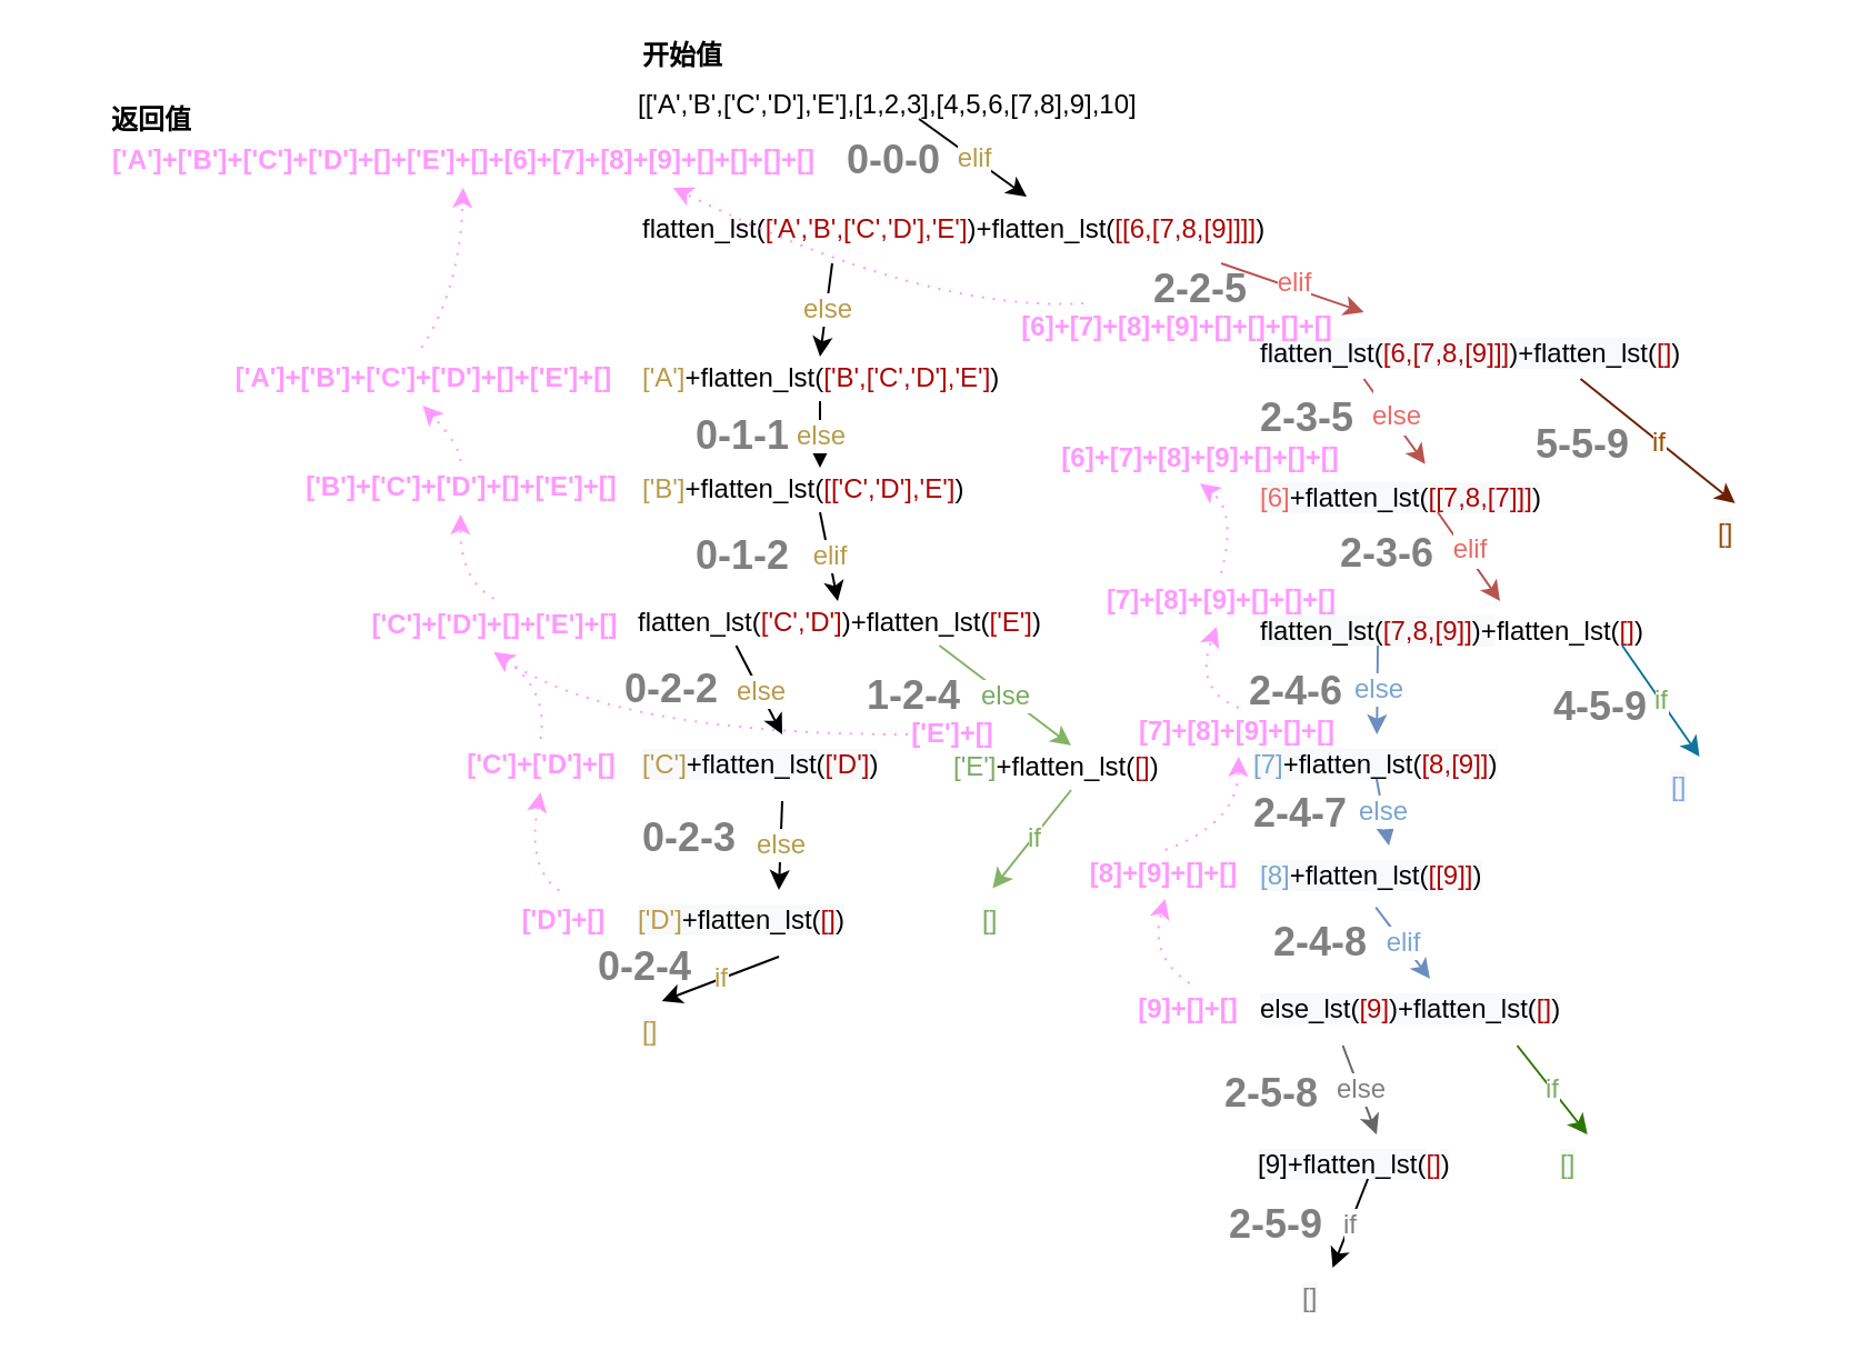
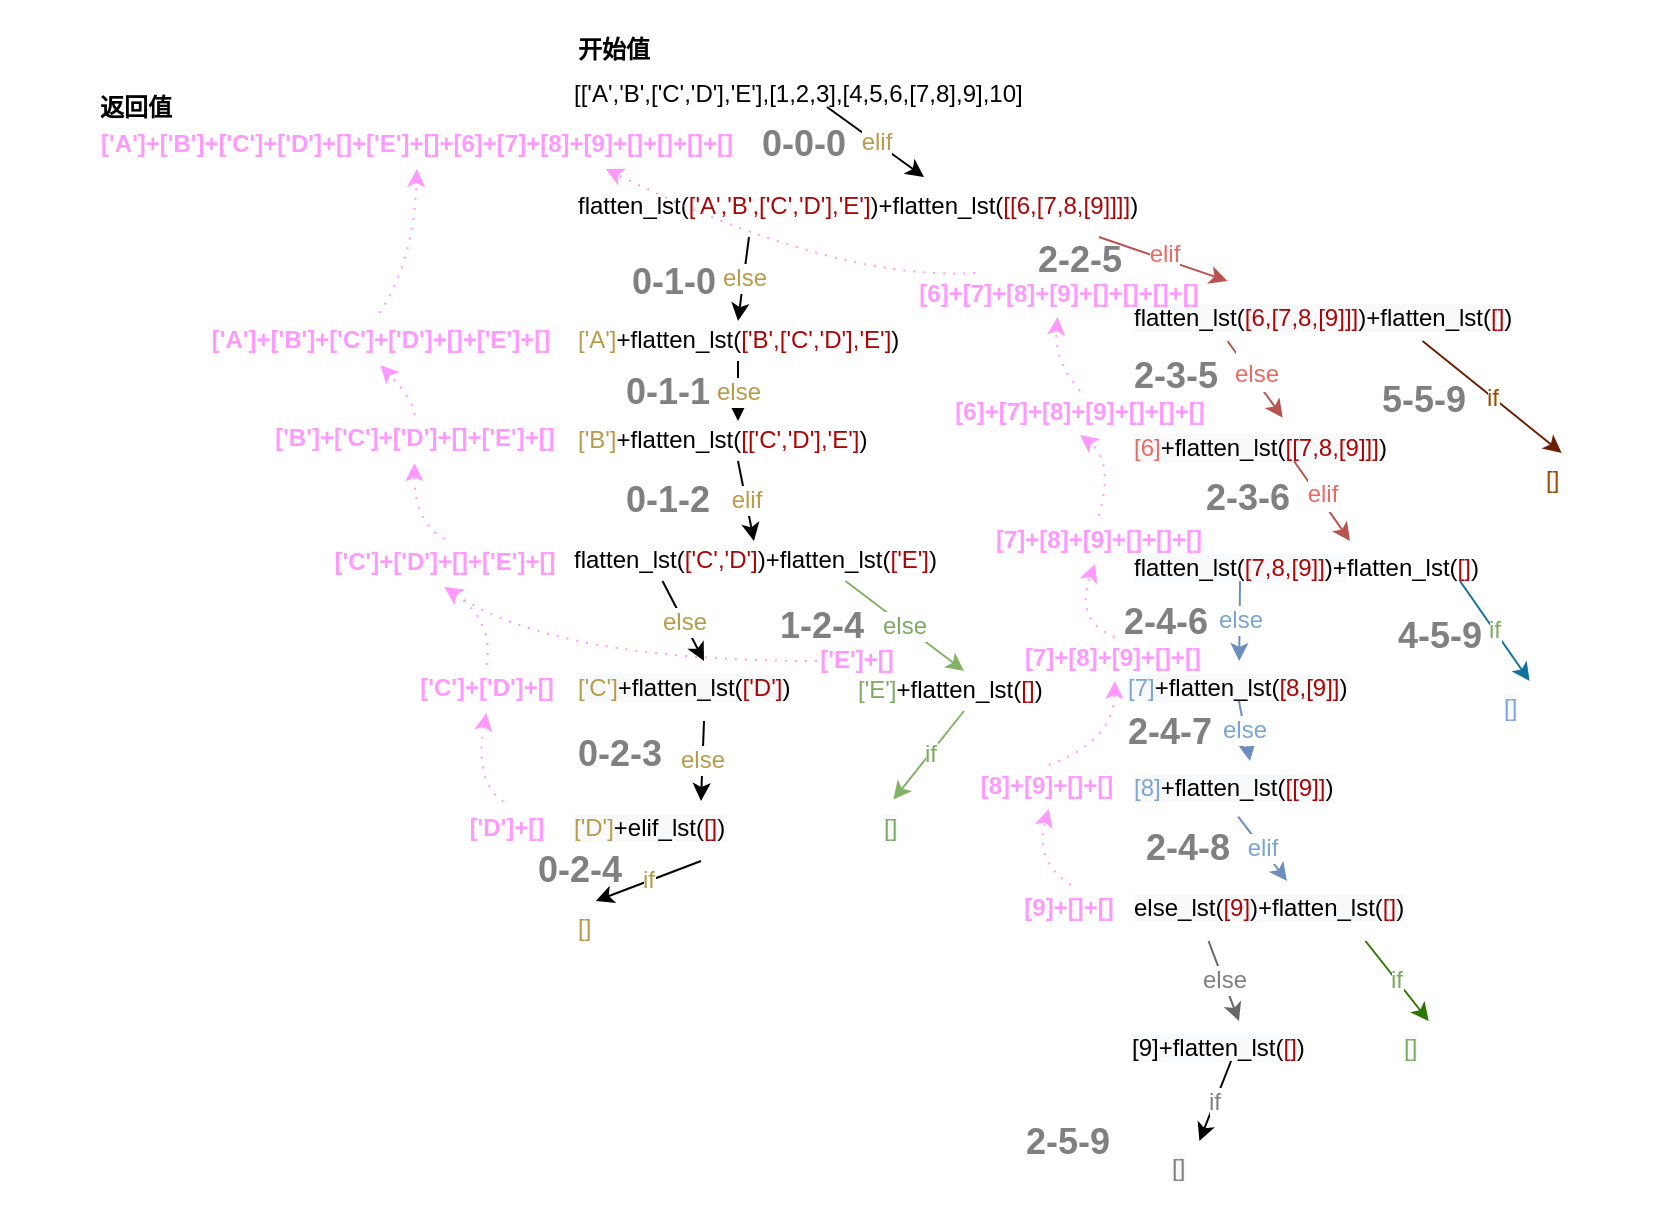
+ <mxCell id="32" value="0-1-0" style="text;html=1;strokeColor=none;fillColor=none;align=left;verticalAlign=middle;whiteSpace=wrap;rounded=0;fontStyle=1;fontSize=18;fontColor=#808080;" vertex="1" parent="1"><mxGeometry x="313.5" y="130" width="46" height="22" as="geometry" /></mxCell>
+ <mxCell id="99" value="" style="endArrow=classic;html=1;rounded=0;dashed=1;dashPattern=1 4;fontSize=12;fontColor=#FF99FF;strokeColor=#FF99FF;strokeWidth=1;curved=1;elbow=vertical;exitX=0.5;exitY=0;exitDx=0;exitDy=0;" edge="1" parent="1" source="86" target="87"><mxGeometry width="50" height="50" relative="1" as="geometry"><mxPoint x="626.5" y="60" as="sourcePoint" /><mxPoint x="676.5" y="10" as="targetPoint" /><Array as="points"><mxPoint x="526.5" y="180" /></Array></mxGeometry></mxCell>
- <mxCell id="43" value="&lt;span style=&quot;font-family: Helvetica; font-style: normal; font-variant-ligatures: normal; font-variant-caps: normal; font-weight: 400; letter-spacing: normal; orphans: 2; text-align: left; text-indent: 0px; text-transform: none; widows: 2; word-spacing: 0px; -webkit-text-stroke-width: 0px; text-decoration-thickness: initial; text-decoration-style: initial; text-decoration-color: initial; font-size: 12px; background-color: rgb(248, 249, 250); float: none; display: inline !important;&quot;&gt;[6]&lt;/span&gt;&lt;span style=&quot;font-family: Helvetica; font-style: normal; font-variant-ligatures: normal; font-variant-caps: normal; font-weight: 400; letter-spacing: normal; orphans: 2; text-align: left; text-indent: 0px; text-transform: none; widows: 2; word-spacing: 0px; -webkit-text-stroke-width: 0px; text-decoration-thickness: initial; text-decoration-style: initial; text-decoration-color: initial; color: rgb(0, 0, 0); font-size: 12px; background-color: rgb(248, 249, 250); float: none; display: inline !important;&quot;&gt;+flatten_lst(&lt;span style=&quot;color: rgb(171, 5, 5);&quot;&gt;[&lt;/span&gt;&lt;/span&gt;&lt;font style=&quot;font-family: Helvetica; font-style: normal; font-variant-ligatures: normal; font-variant-caps: normal; font-weight: 400; letter-spacing: normal; orphans: 2; text-align: left; text-indent: 0px; text-transform: none; widows: 2; word-spacing: 0px; -webkit-text-stroke-width: 0px; text-decoration-thickness: initial; text-decoration-style: initial; text-decoration-color: initial; font-size: 12px; background-color: rgb(248, 249, 250);&quot; color=&quot;#ab0505&quot;&gt;&lt;font color=&quot;#ab0505&quot;&gt;[7,8,&lt;/font&gt;[&lt;font color=&quot;#ab0505&quot;&gt;7]&lt;/font&gt;]]&lt;/font&gt;&lt;span style=&quot;font-family: Helvetica; font-style: normal; font-variant-ligatures: normal; font-variant-caps: normal; font-weight: 400; letter-spacing: normal; orphans: 2; text-align: left; text-indent: 0px; text-transform: none; widows: 2; word-spacing: 0px; -webkit-text-stroke-width: 0px; text-decoration-thickness: initial; text-decoration-style: initial; text-decoration-color: initial; color: rgb(0, 0, 0); font-size: 12px; background-color: rgb(248, 249, 250); float: none; display: inline !important;&quot;&gt;)&lt;/span&gt;" style="text;whiteSpace=wrap;html=1;fontSize=12;fontColor=#EA6B66;" vertex="1" parent="1"><mxGeometry x="564.5" y="210" width="150" height="20" as="geometry" /></mxCell>
+ <mxCell id="43" value="&lt;span style=&quot;font-family: Helvetica; font-style: normal; font-variant-ligatures: normal; font-variant-caps: normal; font-weight: 400; letter-spacing: normal; orphans: 2; text-align: left; text-indent: 0px; text-transform: none; widows: 2; word-spacing: 0px; -webkit-text-stroke-width: 0px; text-decoration-thickness: initial; text-decoration-style: initial; text-decoration-color: initial; font-size: 12px; background-color: rgb(248, 249, 250); float: none; display: inline !important;&quot;&gt;[6]&lt;/span&gt;&lt;span style=&quot;font-family: Helvetica; font-style: normal; font-variant-ligatures: normal; font-variant-caps: normal; font-weight: 400; letter-spacing: normal; orphans: 2; text-align: left; text-indent: 0px; text-transform: none; widows: 2; word-spacing: 0px; -webkit-text-stroke-width: 0px; text-decoration-thickness: initial; text-decoration-style: initial; text-decoration-color: initial; color: rgb(0, 0, 0); font-size: 12px; background-color: rgb(248, 249, 250); float: none; display: inline !important;&quot;&gt;+flatten_lst(&lt;span style=&quot;color: rgb(171, 5, 5);&quot;&gt;[&lt;/span&gt;&lt;/span&gt;&lt;font style=&quot;font-family: Helvetica; font-style: normal; font-variant-ligatures: normal; font-variant-caps: normal; font-weight: 400; letter-spacing: normal; orphans: 2; text-align: left; text-indent: 0px; text-transform: none; widows: 2; word-spacing: 0px; -webkit-text-stroke-width: 0px; text-decoration-thickness: initial; text-decoration-style: initial; text-decoration-color: initial; font-size: 12px; background-color: rgb(248, 249, 250);&quot; color=&quot;#ab0505&quot;&gt;&lt;font color=&quot;#ab0505&quot;&gt;[7,8,&lt;/font&gt;[&lt;font color=&quot;#ab0505&quot;&gt;9]&lt;/font&gt;]]&lt;/font&gt;&lt;span style=&quot;font-family: Helvetica; font-style: normal; font-variant-ligatures: normal; font-variant-caps: normal; font-weight: 400; letter-spacing: normal; orphans: 2; text-align: left; text-indent: 0px; text-transform: none; widows: 2; word-spacing: 0px; -webkit-text-stroke-width: 0px; text-decoration-thickness: initial; text-decoration-style: initial; text-decoration-color: initial; color: rgb(0, 0, 0); font-size: 12px; background-color: rgb(248, 249, 250); float: none; display: inline !important;&quot;&gt;)&lt;/span&gt;" style="text;whiteSpace=wrap;html=1;fontSize=12;fontColor=#EA6B66;" vertex="1" parent="1"><mxGeometry x="564.5" y="210" width="150" height="20" as="geometry" /></mxCell>
- <mxCell id="35" value="0-2-2" style="text;html=1;strokeColor=none;fillColor=none;align=left;verticalAlign=middle;whiteSpace=wrap;rounded=0;fontStyle=1;fontSize=18;fontColor=#808080;" vertex="1" parent="1"><mxGeometry x="279" y="293" width="57" height="34" as="geometry" /></mxCell>
- <mxCell id="20" value="&lt;span style=&quot;font-family: Helvetica; font-size: 12px; font-style: normal; font-variant-ligatures: normal; font-variant-caps: normal; font-weight: 400; letter-spacing: normal; orphans: 2; text-align: left; text-indent: 0px; text-transform: none; widows: 2; word-spacing: 0px; -webkit-text-stroke-width: 0px; background-color: rgb(248, 249, 250); text-decoration-thickness: initial; text-decoration-style: initial; text-decoration-color: initial; float: none; display: inline !important;&quot;&gt;['D']&lt;/span&gt;&lt;span style=&quot;color: rgb(0, 0, 0); font-family: Helvetica; font-size: 12px; font-style: normal; font-variant-ligatures: normal; font-variant-caps: normal; font-weight: 400; letter-spacing: normal; orphans: 2; text-align: left; text-indent: 0px; text-transform: none; widows: 2; word-spacing: 0px; -webkit-text-stroke-width: 0px; background-color: rgb(248, 249, 250); text-decoration-thickness: initial; text-decoration-style: initial; text-decoration-color: initial; float: none; display: inline !important;&quot;&gt;+flatten_lst(&lt;/span&gt;&lt;font style=&quot;font-family: Helvetica; font-size: 12px; font-style: normal; font-variant-ligatures: normal; font-variant-caps: normal; font-weight: 400; letter-spacing: normal; orphans: 2; text-align: left; text-indent: 0px; text-transform: none; widows: 2; word-spacing: 0px; -webkit-text-stroke-width: 0px; background-color: rgb(248, 249, 250); text-decoration-thickness: initial; text-decoration-style: initial; text-decoration-color: initial;&quot; color=&quot;#ab0505&quot;&gt;[]&lt;/font&gt;&lt;span style=&quot;color: rgb(0, 0, 0); font-family: Helvetica; font-size: 12px; font-style: normal; font-variant-ligatures: normal; font-variant-caps: normal; font-weight: 400; letter-spacing: normal; orphans: 2; text-align: left; text-indent: 0px; text-transform: none; widows: 2; word-spacing: 0px; -webkit-text-stroke-width: 0px; background-color: rgb(248, 249, 250); text-decoration-thickness: initial; text-decoration-style: initial; text-decoration-color: initial; float: none; display: inline !important;&quot;&gt;)&lt;/span&gt;" style="text;whiteSpace=wrap;html=1;fontSize=12;fontColor=#B89C49;" vertex="1" parent="1"><mxGeometry x="285" y="400" width="130" height="30" as="geometry" /></mxCell>
+ <mxCell id="20" value="&lt;span style=&quot;font-family: Helvetica; font-size: 12px; font-style: normal; font-variant-ligatures: normal; font-variant-caps: normal; font-weight: 400; letter-spacing: normal; orphans: 2; text-align: left; text-indent: 0px; text-transform: none; widows: 2; word-spacing: 0px; -webkit-text-stroke-width: 0px; background-color: rgb(248, 249, 250); text-decoration-thickness: initial; text-decoration-style: initial; text-decoration-color: initial; float: none; display: inline !important;&quot;&gt;['D']&lt;/span&gt;&lt;span style=&quot;color: rgb(0, 0, 0); font-family: Helvetica; font-size: 12px; font-style: normal; font-variant-ligatures: normal; font-variant-caps: normal; font-weight: 400; letter-spacing: normal; orphans: 2; text-align: left; text-indent: 0px; text-transform: none; widows: 2; word-spacing: 0px; -webkit-text-stroke-width: 0px; background-color: rgb(248, 249, 250); text-decoration-thickness: initial; text-decoration-style: initial; text-decoration-color: initial; float: none; display: inline !important;&quot;&gt;+elif_lst(&lt;/span&gt;&lt;font style=&quot;font-family: Helvetica; font-size: 12px; font-style: normal; font-variant-ligatures: normal; font-variant-caps: normal; font-weight: 400; letter-spacing: normal; orphans: 2; text-align: left; text-indent: 0px; text-transform: none; widows: 2; word-spacing: 0px; -webkit-text-stroke-width: 0px; background-color: rgb(248, 249, 250); text-decoration-thickness: initial; text-decoration-style: initial; text-decoration-color: initial;&quot; color=&quot;#ab0505&quot;&gt;[]&lt;/font&gt;&lt;span style=&quot;color: rgb(0, 0, 0); font-family: Helvetica; font-size: 12px; font-style: normal; font-variant-ligatures: normal; font-variant-caps: normal; font-weight: 400; letter-spacing: normal; orphans: 2; text-align: left; text-indent: 0px; text-transform: none; widows: 2; word-spacing: 0px; -webkit-text-stroke-width: 0px; background-color: rgb(248, 249, 250); text-decoration-thickness: initial; text-decoration-style: initial; text-decoration-color: initial; float: none; display: inline !important;&quot;&gt;)&lt;/span&gt;" style="text;whiteSpace=wrap;html=1;fontSize=12;fontColor=#B89C49;" vertex="1" parent="1"><mxGeometry x="285" y="400" width="130" height="30" as="geometry" /></mxCell>
- <mxCell id="66" value="2-5-8" style="text;html=1;strokeColor=none;fillColor=none;align=left;verticalAlign=middle;whiteSpace=wrap;rounded=0;fontStyle=1;fontSize=18;fontColor=#808080;" vertex="1" parent="1"><mxGeometry x="549" y="475" width="57" height="34" as="geometry" /></mxCell>
- <mxCell id="73" value="2-5-9" style="text;html=1;strokeColor=none;fillColor=none;align=left;verticalAlign=middle;whiteSpace=wrap;rounded=0;fontStyle=1;fontSize=18;fontColor=#808080;" vertex="1" parent="1"><mxGeometry x="551" y="534" width="57" height="34" as="geometry" /></mxCell>
+ <mxCell id="73" value="2-5-9" style="text;html=1;strokeColor=none;fillColor=none;align=left;verticalAlign=middle;whiteSpace=wrap;rounded=0;fontStyle=1;fontSize=18;fontColor=#808080;" vertex="1" parent="1"><mxGeometry x="511" y="554" width="57" height="34" as="geometry" /></mxCell>
